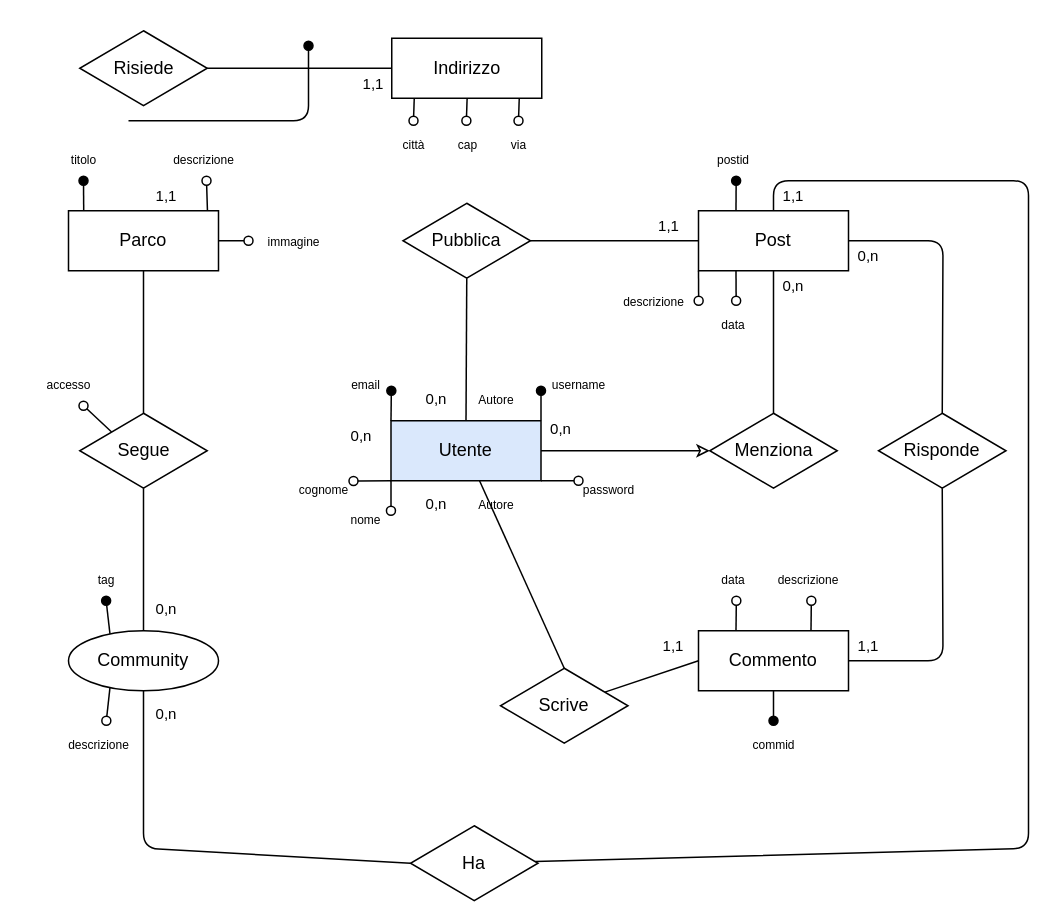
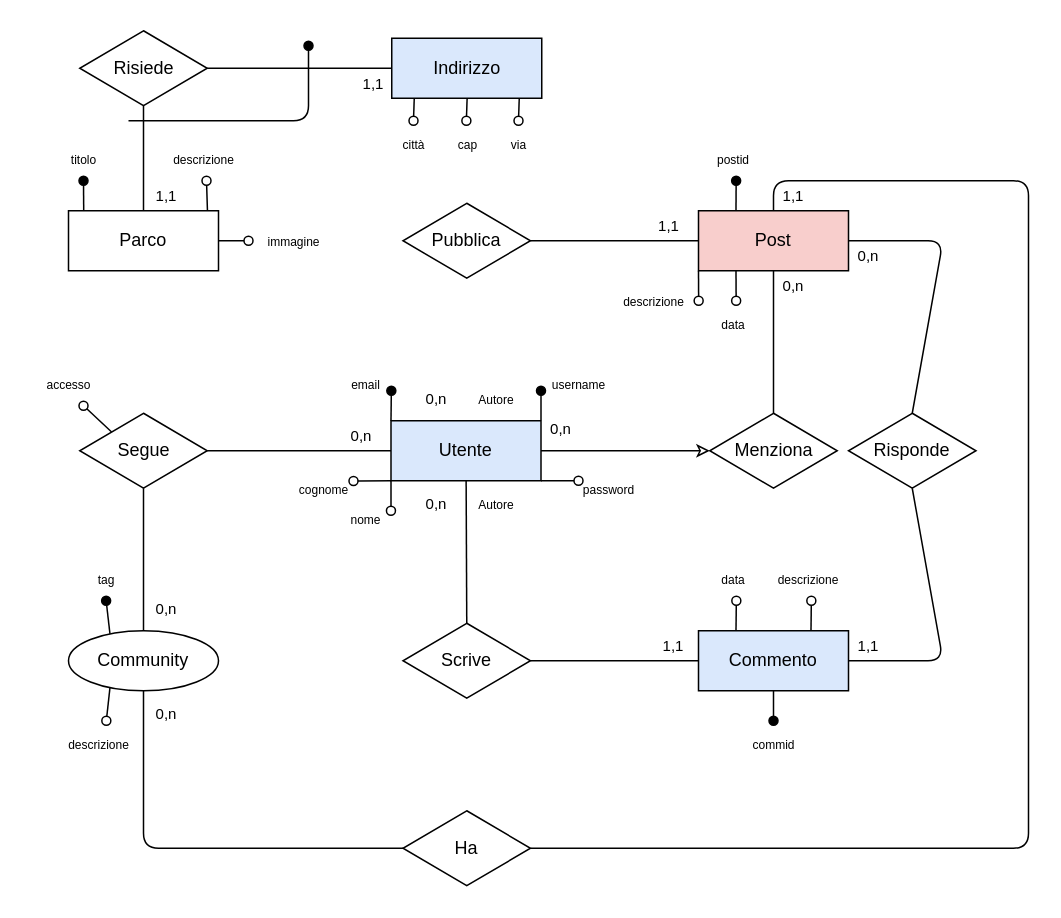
- <mxCell id="46" value="Indirizzo" style="whiteSpace=wrap;html=1;align=center;" parent="1" vertex="1"><mxGeometry x="260.5" y="25" width="100" height="40" as="geometry" /></mxCell>
+ <mxCell id="46" value="Indirizzo" style="whiteSpace=wrap;html=1;align=center;fillColor=#dae8fc;" parent="1" vertex="1"><mxGeometry x="260.5" y="25" width="100" height="40" as="geometry" /></mxCell>
- <mxCell id="28" value="Post" style="whiteSpace=wrap;html=1;align=center;" parent="1" vertex="1"><mxGeometry x="465" y="140" width="100" height="40" as="geometry" /></mxCell>
+ <mxCell id="28" value="Post" style="whiteSpace=wrap;html=1;align=center;fillColor=#f8cecc;" parent="1" vertex="1"><mxGeometry x="465" y="140" width="100" height="40" as="geometry" /></mxCell>
- <mxCell id="10" style="edgeStyle=none;html=1;endArrow=none;endFill=0;" parent="1" source="12" target="34" edge="1"><mxGeometry relative="1" as="geometry" /></mxCell>
+ <mxCell id="10" style="edgeStyle=none;html=1;entryX=0.5;entryY=1;entryDx=0;entryDy=0;endArrow=none;endFill=0;" parent="1" source="12" target="45" edge="1"><mxGeometry relative="1" as="geometry" /></mxCell>
- <mxCell id="29" style="edgeStyle=none;html=1;exitX=0.5;exitY=1;exitDx=0;exitDy=0;entryX=0.5;entryY=0;entryDx=0;entryDy=0;endArrow=none;endFill=0;" parent="1" source="31" target="9" edge="1"><mxGeometry relative="1" as="geometry" /></mxCell>
+ <mxCell id="2" style="edgeStyle=none;html=1;entryX=1;entryY=0.5;entryDx=0;entryDy=0;endArrow=none;endFill=0;" parent="1" source="9" target="34" edge="1"><mxGeometry relative="1" as="geometry" /></mxCell>
- <mxCell id="39" value="Risponde" style="shape=rhombus;perimeter=rhombusPerimeter;whiteSpace=wrap;html=1;align=center;" parent="1" vertex="1"><mxGeometry x="585" y="275" width="85" height="50" as="geometry" /></mxCell>
+ <mxCell id="39" value="Risponde" style="shape=rhombus;perimeter=rhombusPerimeter;whiteSpace=wrap;html=1;align=center;" parent="1" vertex="1"><mxGeometry x="565" y="275" width="85" height="50" as="geometry" /></mxCell>
- <mxCell id="22" value="Commento" style="whiteSpace=wrap;html=1;align=center;" parent="1" vertex="1"><mxGeometry x="465" y="420" width="100" height="40" as="geometry" /></mxCell>
+ <mxCell id="22" value="Commento" style="whiteSpace=wrap;html=1;align=center;fillColor=#dae8fc;" parent="1" vertex="1"><mxGeometry x="465" y="420" width="100" height="40" as="geometry" /></mxCell>
- <mxCell id="36" value="Scrive" style="shape=rhombus;perimeter=rhombusPerimeter;whiteSpace=wrap;html=1;align=center;" parent="1" vertex="1"><mxGeometry x="333" y="445" width="85" height="50" as="geometry" /></mxCell>
+ <mxCell id="36" value="Scrive" style="shape=rhombus;perimeter=rhombusPerimeter;whiteSpace=wrap;html=1;align=center;" parent="1" vertex="1"><mxGeometry x="268" y="415" width="85" height="50" as="geometry" /></mxCell>
- <mxCell id="38" value="Ha" style="shape=rhombus;perimeter=rhombusPerimeter;whiteSpace=wrap;html=1;align=center;" parent="1" vertex="1"><mxGeometry x="273" y="550" width="85" height="50" as="geometry" /></mxCell>
+ <mxCell id="38" value="Ha" style="shape=rhombus;perimeter=rhombusPerimeter;whiteSpace=wrap;html=1;align=center;" parent="1" vertex="1"><mxGeometry x="268" y="540" width="85" height="50" as="geometry" /></mxCell>
